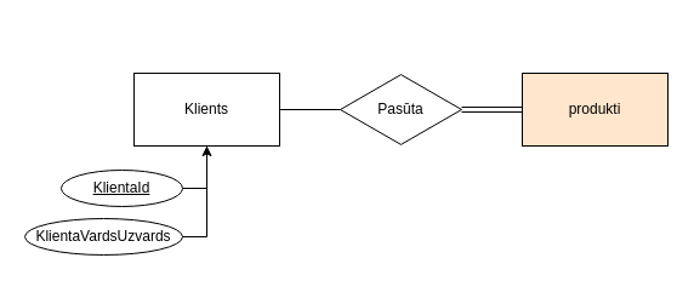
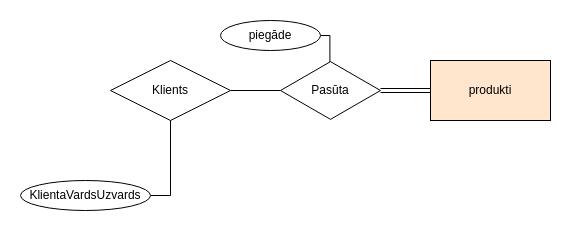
+ <mxCell id="7" value="piegāde" style="strokeWidth=1;html=1;shape=mxgraph.flowchart.start_1;whiteSpace=wrap;" vertex="1" parent="1"><mxGeometry x="220" y="20" width="100" height="30" as="geometry" /></mxCell>
+ <mxCell id="6" style="edgeStyle=orthogonalEdgeStyle;rounded=0;orthogonalLoop=1;jettySize=auto;html=1;entryX=0.494;entryY=0.027;entryDx=0;entryDy=0;entryPerimeter=0;endArrow=none;endFill=0;" edge="1" parent="1" source="7" target="5"><mxGeometry relative="1" as="geometry"><Array as="points"><mxPoint x="329" y="35" /></Array></mxGeometry></mxCell>
- <mxCell id="3" value="Klients" style="rounded=0;whiteSpace=wrap;html=1;" vertex="1" parent="1"><mxGeometry x="110" y="60" width="120" height="60" as="geometry" /></mxCell>
+ <mxCell id="3" value="Klients" style="rhombus;whiteSpace=wrap;html=1;" vertex="1" parent="1"><mxGeometry x="110" y="60" width="120" height="60" as="geometry" /></mxCell>
- <mxCell id="10" value="&lt;u&gt;KlientaId&lt;/u&gt;" style="strokeWidth=1;html=1;shape=mxgraph.flowchart.start_1;whiteSpace=wrap;" vertex="1" parent="1"><mxGeometry x="50" y="140" width="100" height="30" as="geometry" /></mxCell>
- <mxCell id="9" style="edgeStyle=orthogonalEdgeStyle;rounded=0;orthogonalLoop=1;jettySize=auto;html=1;entryX=0.5;entryY=1;entryDx=0;entryDy=0;" edge="1" parent="1" source="10" target="3"><mxGeometry relative="1" as="geometry"><Array as="points"><mxPoint x="170" y="155" /></Array></mxGeometry></mxCell>
